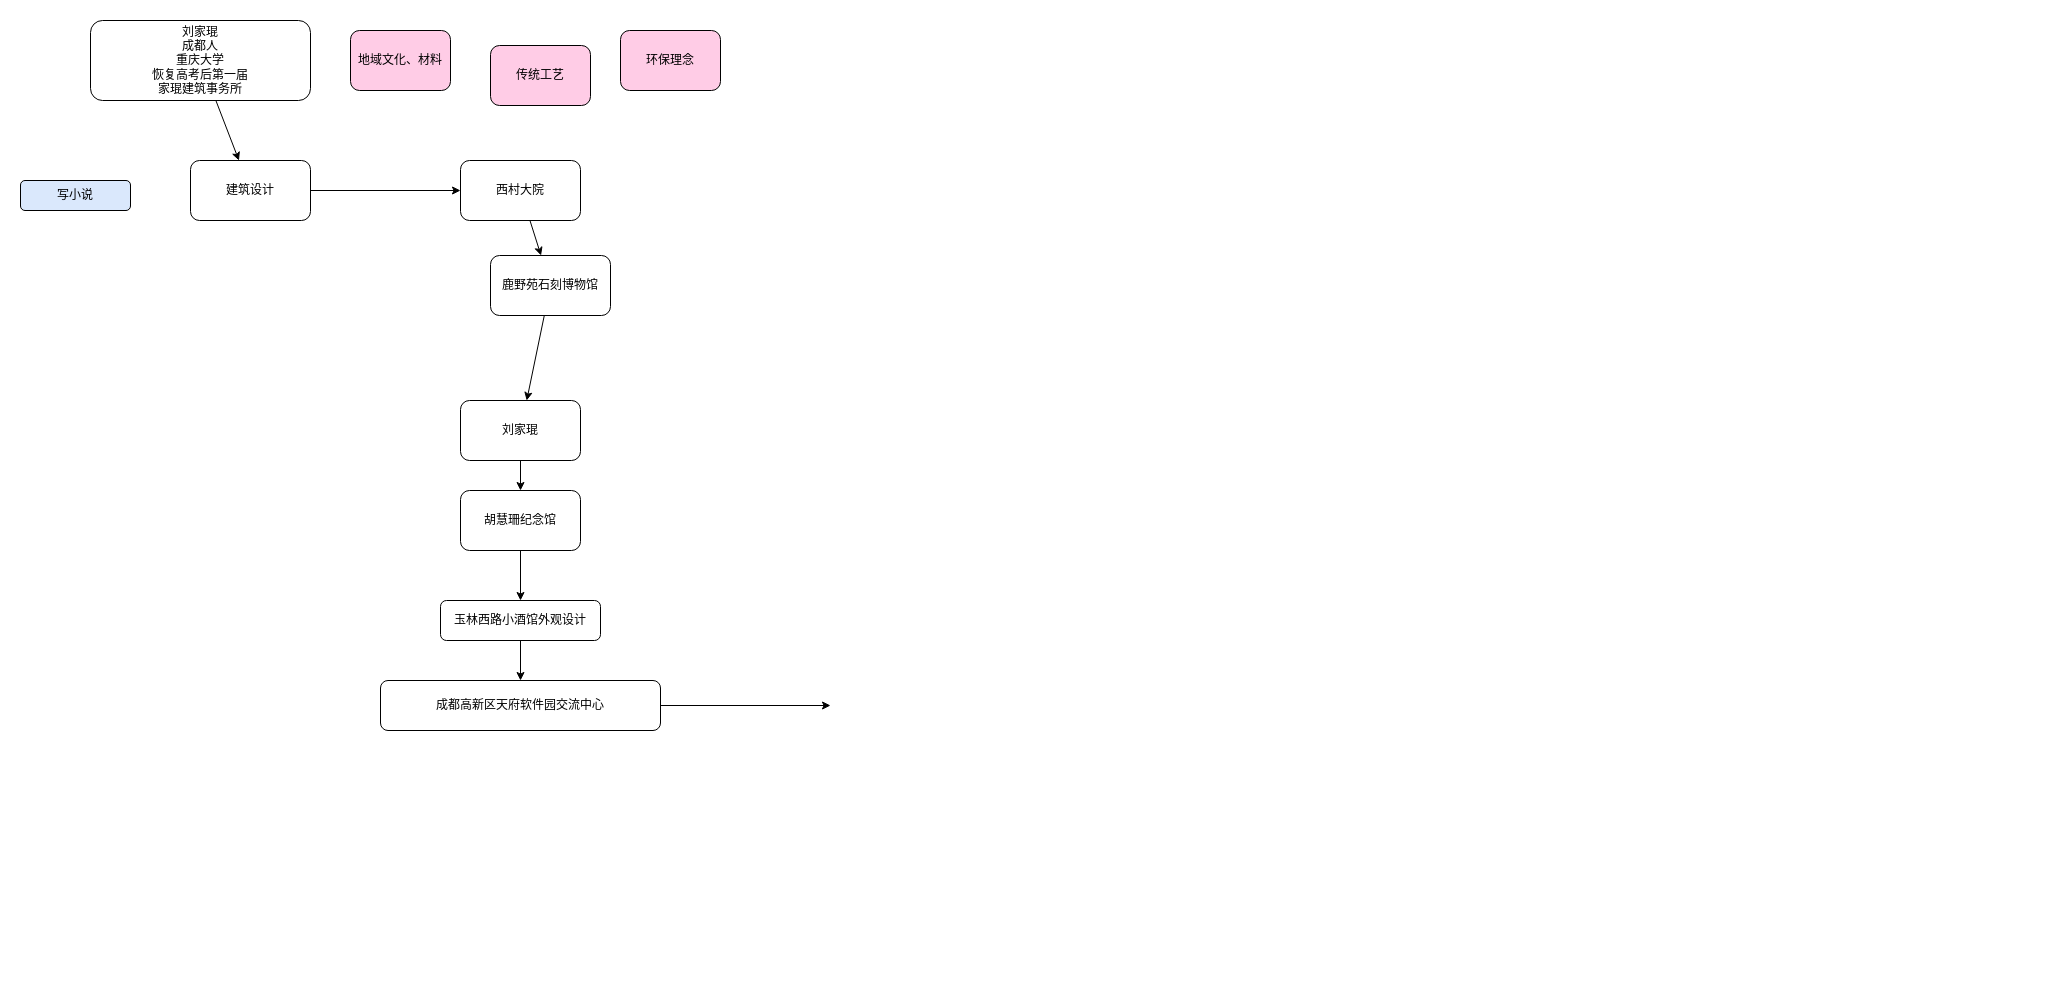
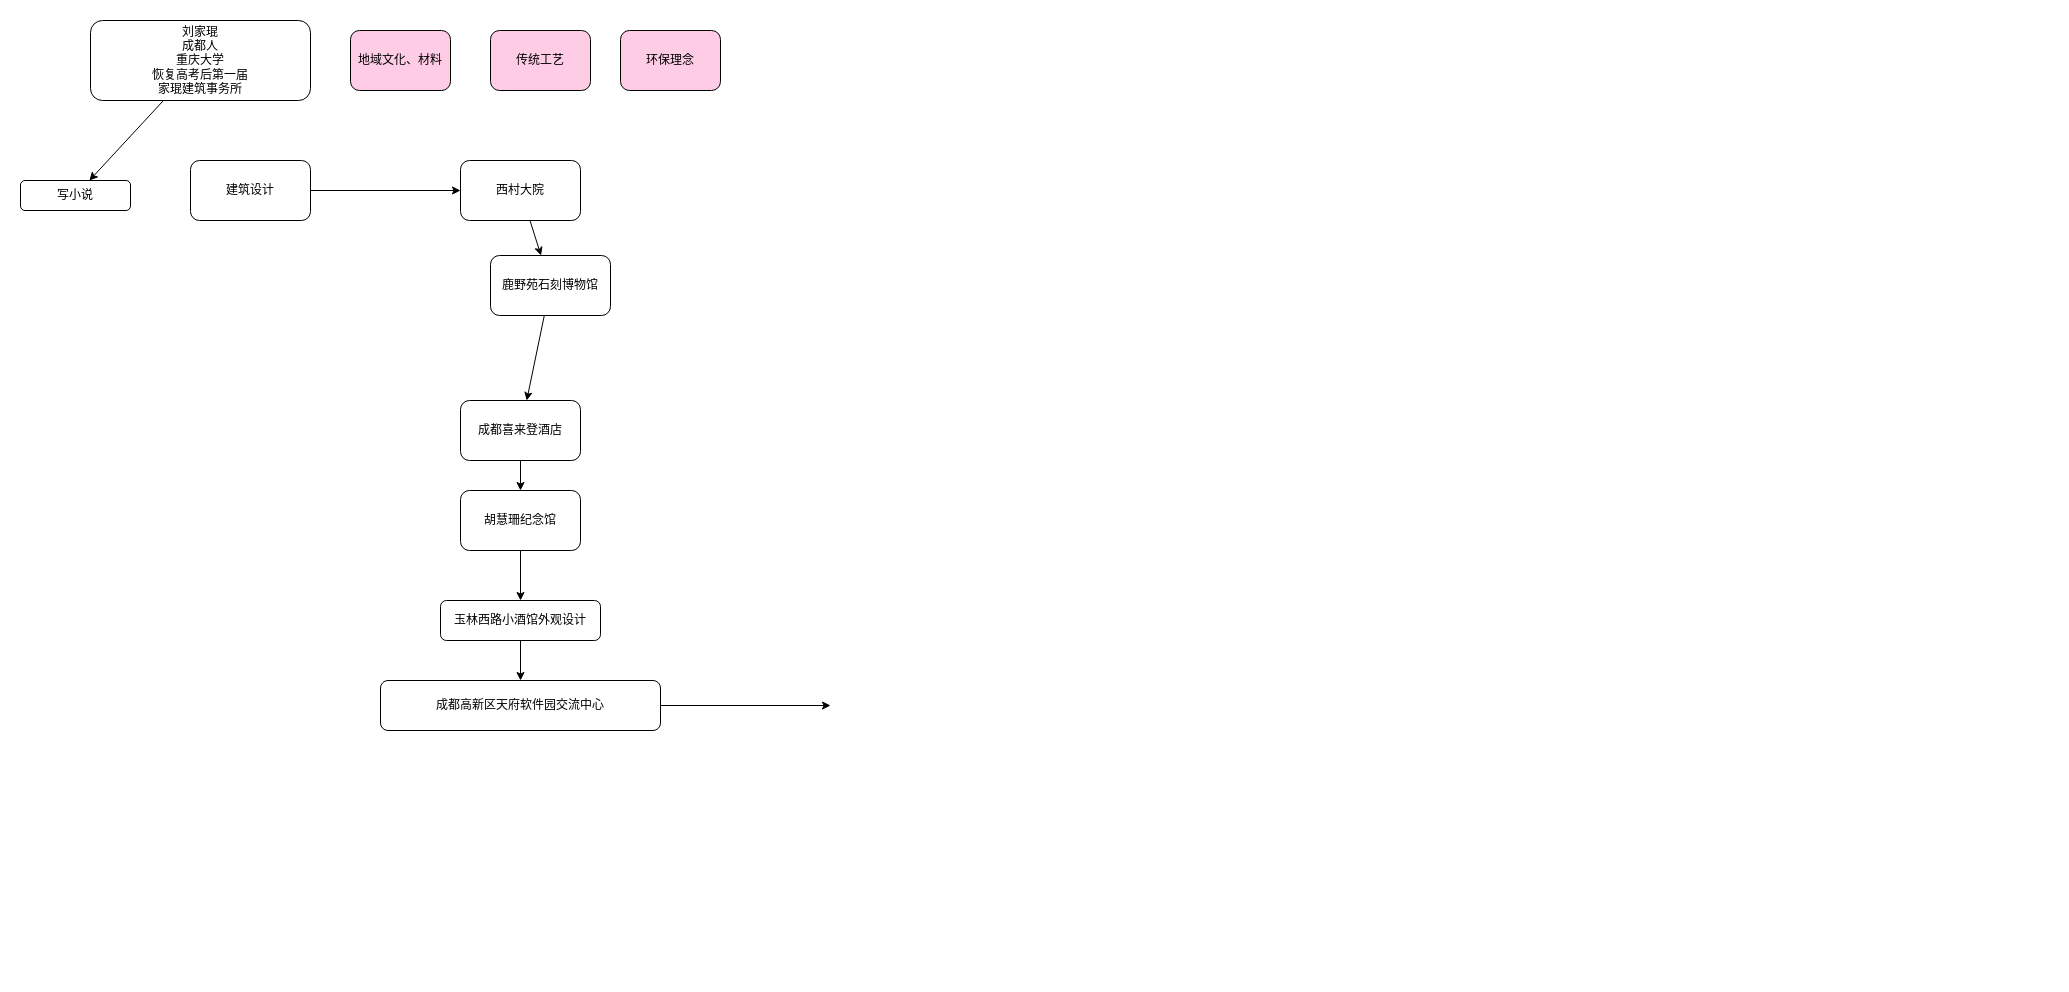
- <mxCell id="8" value="传统工艺" style="rounded=1;whiteSpace=wrap;html=1;fillColor=#FFCCE6;" vertex="1" parent="1"><mxGeometry x="490" y="45" width="100" height="60" as="geometry" /></mxCell>
+ <mxCell id="8" value="传统工艺" style="rounded=1;whiteSpace=wrap;html=1;fillColor=#FFCCE6;" vertex="1" parent="1"><mxGeometry x="490" y="30" width="100" height="60" as="geometry" /></mxCell>
- <mxCell id="2" value="" style="edgeStyle=none;html=1;" edge="1" parent="1" source="3" target="6"><mxGeometry relative="1" as="geometry" /></mxCell>
+ <mxCell id="2" value="" style="edgeStyle=none;html=1;" edge="1" parent="1" source="3" target="4"><mxGeometry relative="1" as="geometry" /></mxCell>
- <mxCell id="4" value="写小说" style="whiteSpace=wrap;html=1;rounded=1;fillColor=#dae8fc;" vertex="1" parent="1"><mxGeometry x="20" y="180" width="110" height="30" as="geometry" /></mxCell>
+ <mxCell id="4" value="写小说" style="whiteSpace=wrap;html=1;rounded=1;" vertex="1" parent="1"><mxGeometry x="20" y="180" width="110" height="30" as="geometry" /></mxCell>
- <mxCell id="15" value="刘家琨" style="whiteSpace=wrap;html=1;rounded=1;" vertex="1" parent="1"><mxGeometry x="460" y="400" width="120" height="60" as="geometry" /></mxCell>
+ <mxCell id="15" value="成都喜来登酒店" style="whiteSpace=wrap;html=1;rounded=1;" vertex="1" parent="1"><mxGeometry x="460" y="400" width="120" height="60" as="geometry" /></mxCell>
